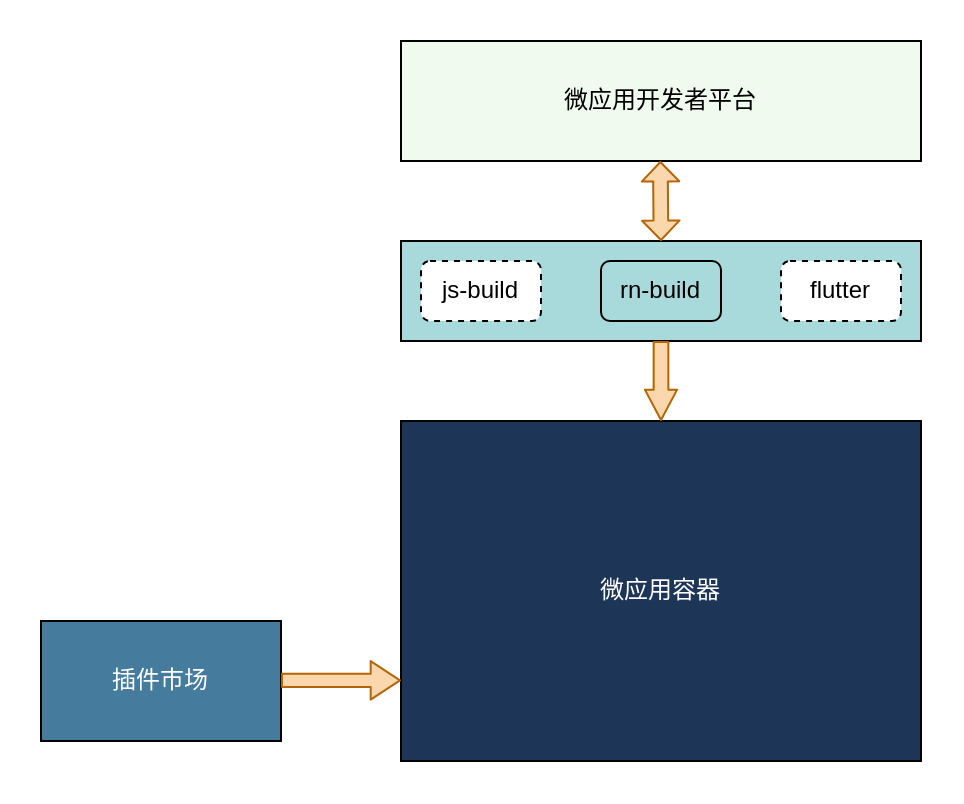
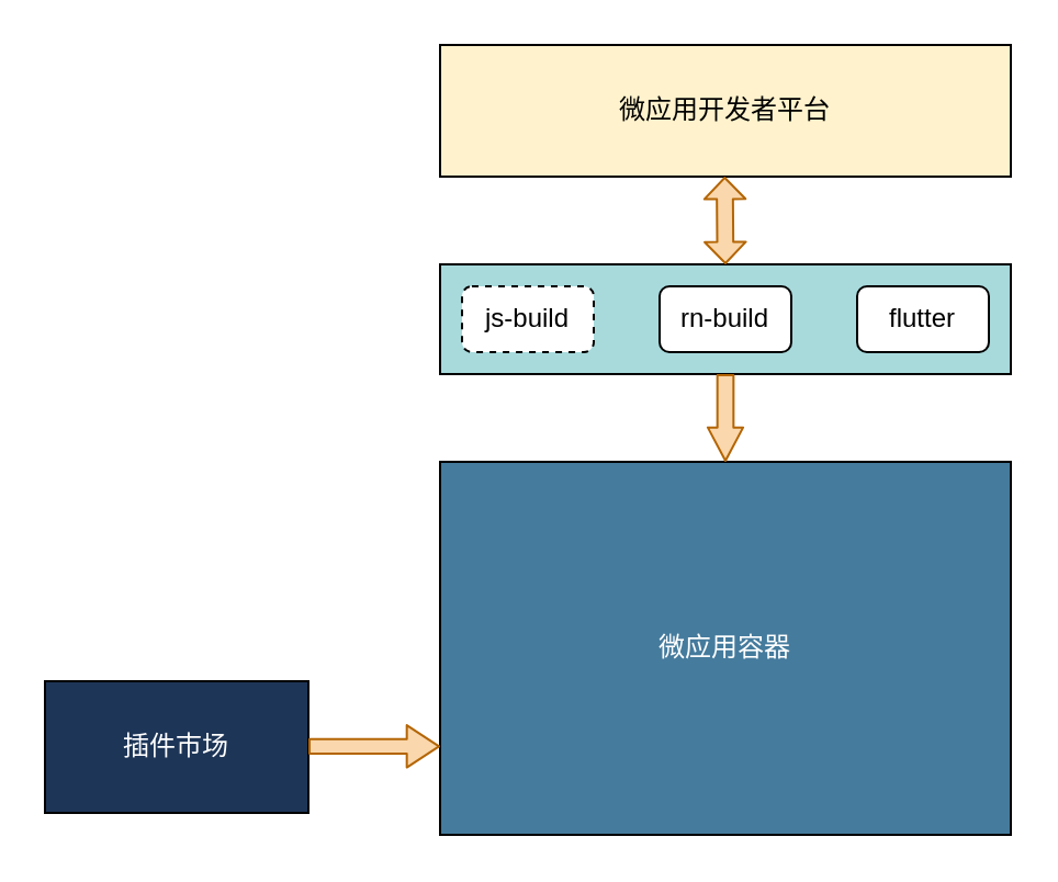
- <mxCell id="2" value="微应用开发者平台" style="rounded=0;whiteSpace=wrap;html=1;fillColor=#F1FAEE;" vertex="1" parent="1"><mxGeometry x="200" y="20" width="260" height="60" as="geometry" /></mxCell>
+ <mxCell id="2" value="微应用开发者平台" style="rounded=0;whiteSpace=wrap;html=1;fillColor=#fff2cc;" vertex="1" parent="1"><mxGeometry x="200" y="20" width="260" height="60" as="geometry" /></mxCell>
- <mxCell id="7" value="rn-build" style="rounded=1;whiteSpace=wrap;html=1;fillColor=#a8dadc;" vertex="1" parent="1"><mxGeometry x="300" y="130" width="60" height="30" as="geometry" /></mxCell>
+ <mxCell id="7" value="rn-build" style="rounded=1;whiteSpace=wrap;html=1;" vertex="1" parent="1"><mxGeometry x="300" y="130" width="60" height="30" as="geometry" /></mxCell>
- <mxCell id="8" value="flutter" style="rounded=1;whiteSpace=wrap;html=1;dashed=1;" vertex="1" parent="1"><mxGeometry x="390" y="130" width="60" height="30" as="geometry" /></mxCell>
+ <mxCell id="8" value="flutter" style="rounded=1;whiteSpace=wrap;html=1;" vertex="1" parent="1"><mxGeometry x="390" y="130" width="60" height="30" as="geometry" /></mxCell>
- <mxCell id="3" value="微应用容器" style="rounded=0;whiteSpace=wrap;html=1;fillColor=#1d3557;fontColor=#FFFFFF;" vertex="1" parent="1"><mxGeometry x="200" y="210" width="260" height="170" as="geometry" /></mxCell>
+ <mxCell id="3" value="微应用容器" style="rounded=0;whiteSpace=wrap;html=1;fillColor=#457B9D;fontColor=#FFFFFF;" vertex="1" parent="1"><mxGeometry x="200" y="210" width="260" height="170" as="geometry" /></mxCell>
- <mxCell id="4" value="插件市场" style="rounded=0;whiteSpace=wrap;html=1;fillColor=#457b9d;fontColor=#FFFFFF;" vertex="1" parent="1"><mxGeometry x="20" y="310" width="120" height="60" as="geometry" /></mxCell>
+ <mxCell id="4" value="插件市场" style="rounded=0;whiteSpace=wrap;html=1;fillColor=#1D3557;fontColor=#FFFFFF;" vertex="1" parent="1"><mxGeometry x="20" y="310" width="120" height="60" as="geometry" /></mxCell>
